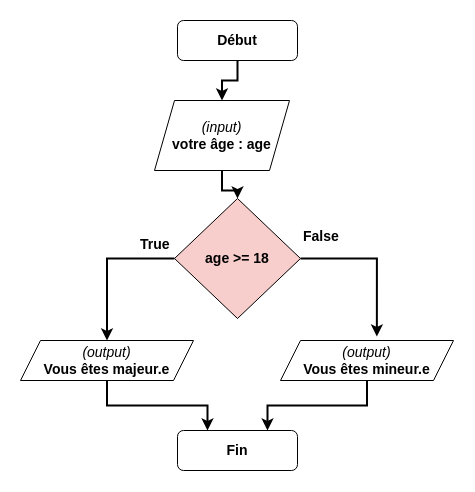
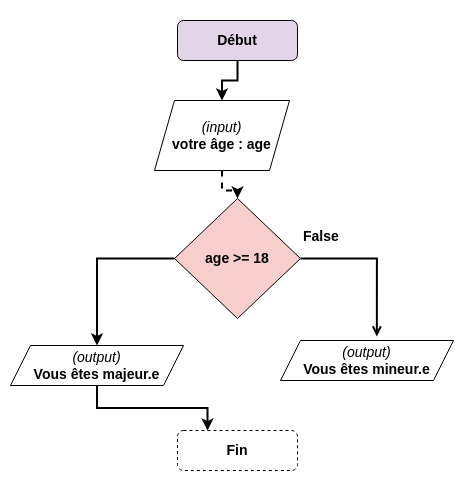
- <mxCell id="8" value="&lt;font style=&quot;font-size: 14px;&quot;&gt;&lt;b&gt;Début&lt;/b&gt;&lt;/font&gt;" style="rounded=1;whiteSpace=wrap;html=1;" vertex="1" parent="1"><mxGeometry x="177" y="20" width="120" height="40" as="geometry" /></mxCell>
+ <mxCell id="8" value="&lt;font style=&quot;font-size: 14px;&quot;&gt;&lt;b&gt;Début&lt;/b&gt;&lt;/font&gt;" style="rounded=1;whiteSpace=wrap;html=1;fillColor=#e1d5e7;" vertex="1" parent="1"><mxGeometry x="177" y="20" width="120" height="40" as="geometry" /></mxCell>
- <mxCell id="9" style="edgeStyle=orthogonalEdgeStyle;rounded=0;orthogonalLoop=1;jettySize=auto;html=1;exitX=0.5;exitY=1;exitDx=0;exitDy=0;strokeWidth=2;fontSize=14;" edge="1" parent="1" source="10" target="4"><mxGeometry relative="1" as="geometry" /></mxCell>
+ <mxCell id="9" style="edgeStyle=orthogonalEdgeStyle;rounded=0;orthogonalLoop=1;jettySize=auto;html=1;exitX=0.5;exitY=1;exitDx=0;exitDy=0;strokeWidth=2;fontSize=14;dashed=1;" edge="1" parent="1" source="10" target="4"><mxGeometry relative="1" as="geometry" /></mxCell>
- <mxCell id="5" value="True" style="text;strokeColor=none;fillColor=none;align=left;verticalAlign=middle;spacingLeft=4;spacingRight=4;overflow=hidden;points=[[0,0.5],[1,0.5]];portConstraint=eastwest;rotatable=0;fontSize=14;fontStyle=1" vertex="1" parent="1"><mxGeometry x="134" y="228" width="40" height="30" as="geometry" /></mxCell>
- <mxCell id="3" style="edgeStyle=orthogonalEdgeStyle;rounded=0;orthogonalLoop=1;jettySize=auto;html=1;exitX=1;exitY=0.5;exitDx=0;exitDy=0;entryX=0.557;entryY=-0.1;entryDx=0;entryDy=0;entryPerimeter=0;strokeWidth=2;fontSize=14;" edge="1" parent="1" source="4" target="14"><mxGeometry relative="1" as="geometry" /></mxCell>
+ <mxCell id="3" style="edgeStyle=orthogonalEdgeStyle;rounded=0;orthogonalLoop=1;jettySize=auto;html=1;exitX=1;exitY=0.5;exitDx=0;exitDy=0;entryX=0.557;entryY=-0.1;entryDx=0;entryDy=0;entryPerimeter=0;strokeWidth=2;fontSize=14;endArrow=open;" edge="1" parent="1" source="4" target="14"><mxGeometry relative="1" as="geometry" /></mxCell>
- <mxCell id="12" value="&lt;i&gt;(output)&lt;/i&gt;&lt;br&gt;&lt;b&gt;Vous êtes majeur.e&lt;/b&gt;" style="shape=parallelogram;perimeter=parallelogramPerimeter;whiteSpace=wrap;html=1;fixedSize=1;fontSize=14;" vertex="1" parent="1"><mxGeometry x="20" y="340" width="173" height="40" as="geometry" /></mxCell>
+ <mxCell id="12" value="&lt;i&gt;(output)&lt;/i&gt;&lt;br&gt;&lt;b&gt;Vous êtes majeur.e&lt;/b&gt;" style="shape=parallelogram;perimeter=parallelogramPerimeter;whiteSpace=wrap;html=1;fixedSize=1;fontSize=14;" vertex="1" parent="1"><mxGeometry x="10" y="345" width="173" height="40" as="geometry" /></mxCell>
- <mxCell id="13" style="edgeStyle=orthogonalEdgeStyle;rounded=0;orthogonalLoop=1;jettySize=auto;html=1;entryX=0.75;entryY=0;entryDx=0;entryDy=0;strokeWidth=2;" edge="1" parent="1" source="14" target="15"><mxGeometry relative="1" as="geometry" /></mxCell>
- <mxCell id="15" value="&lt;font style=&quot;font-size: 14px;&quot;&gt;&lt;b&gt;Fin&lt;/b&gt;&lt;/font&gt;" style="rounded=1;whiteSpace=wrap;html=1;" vertex="1" parent="1"><mxGeometry x="177" y="430" width="120" height="40" as="geometry" /></mxCell>
+ <mxCell id="15" value="&lt;font style=&quot;font-size: 14px;&quot;&gt;&lt;b&gt;Fin&lt;/b&gt;&lt;/font&gt;" style="rounded=1;whiteSpace=wrap;html=1;dashed=1;" vertex="1" parent="1"><mxGeometry x="177" y="430" width="120" height="40" as="geometry" /></mxCell>
